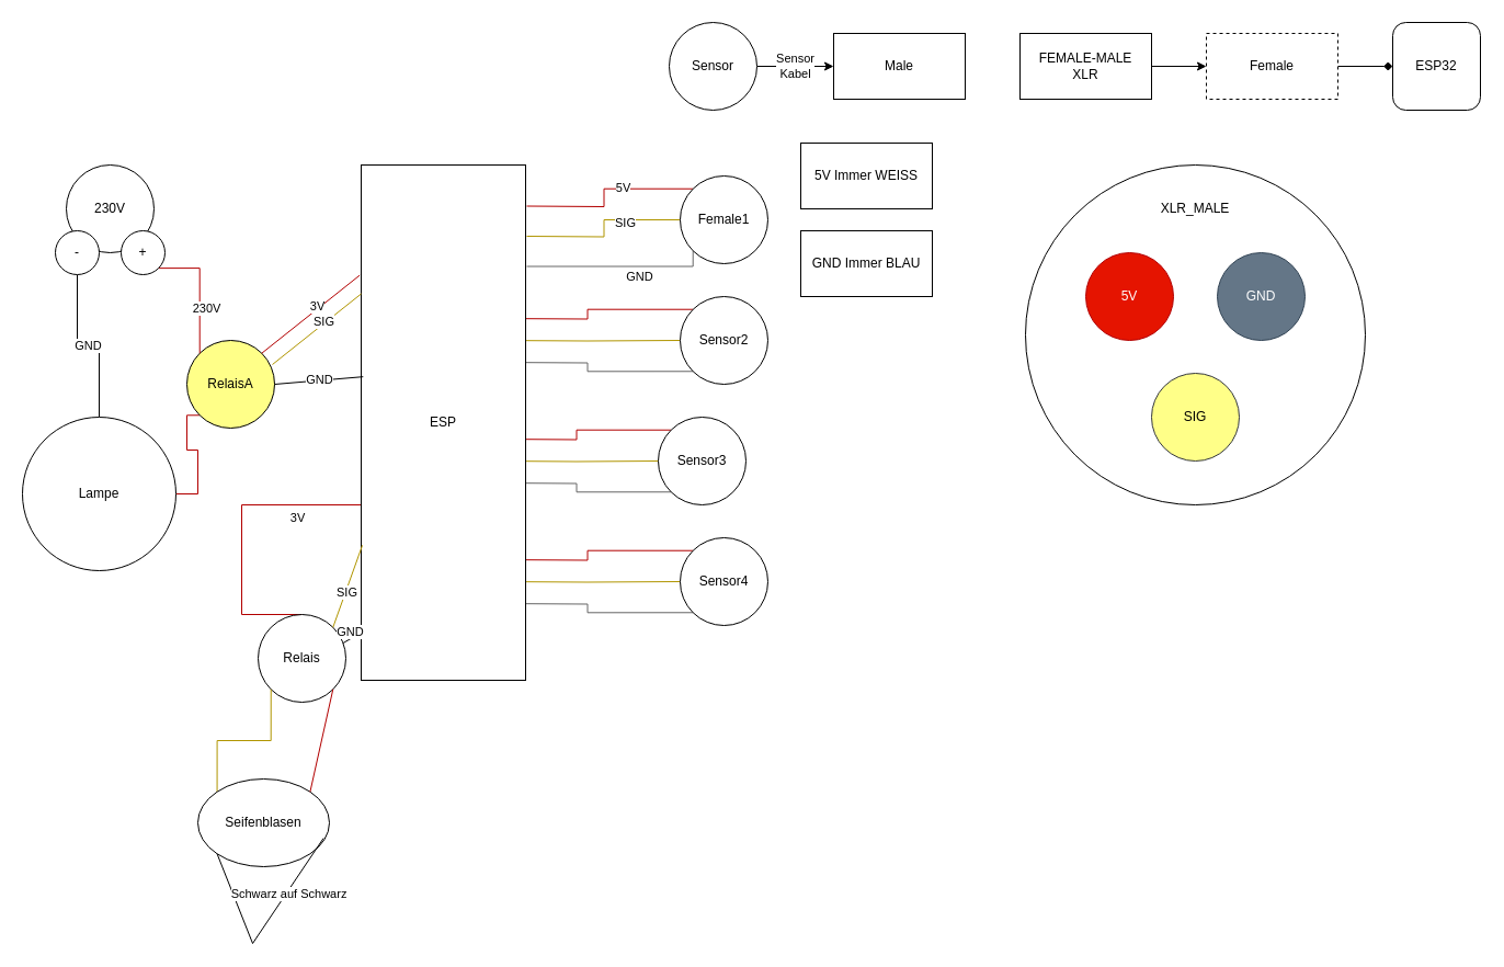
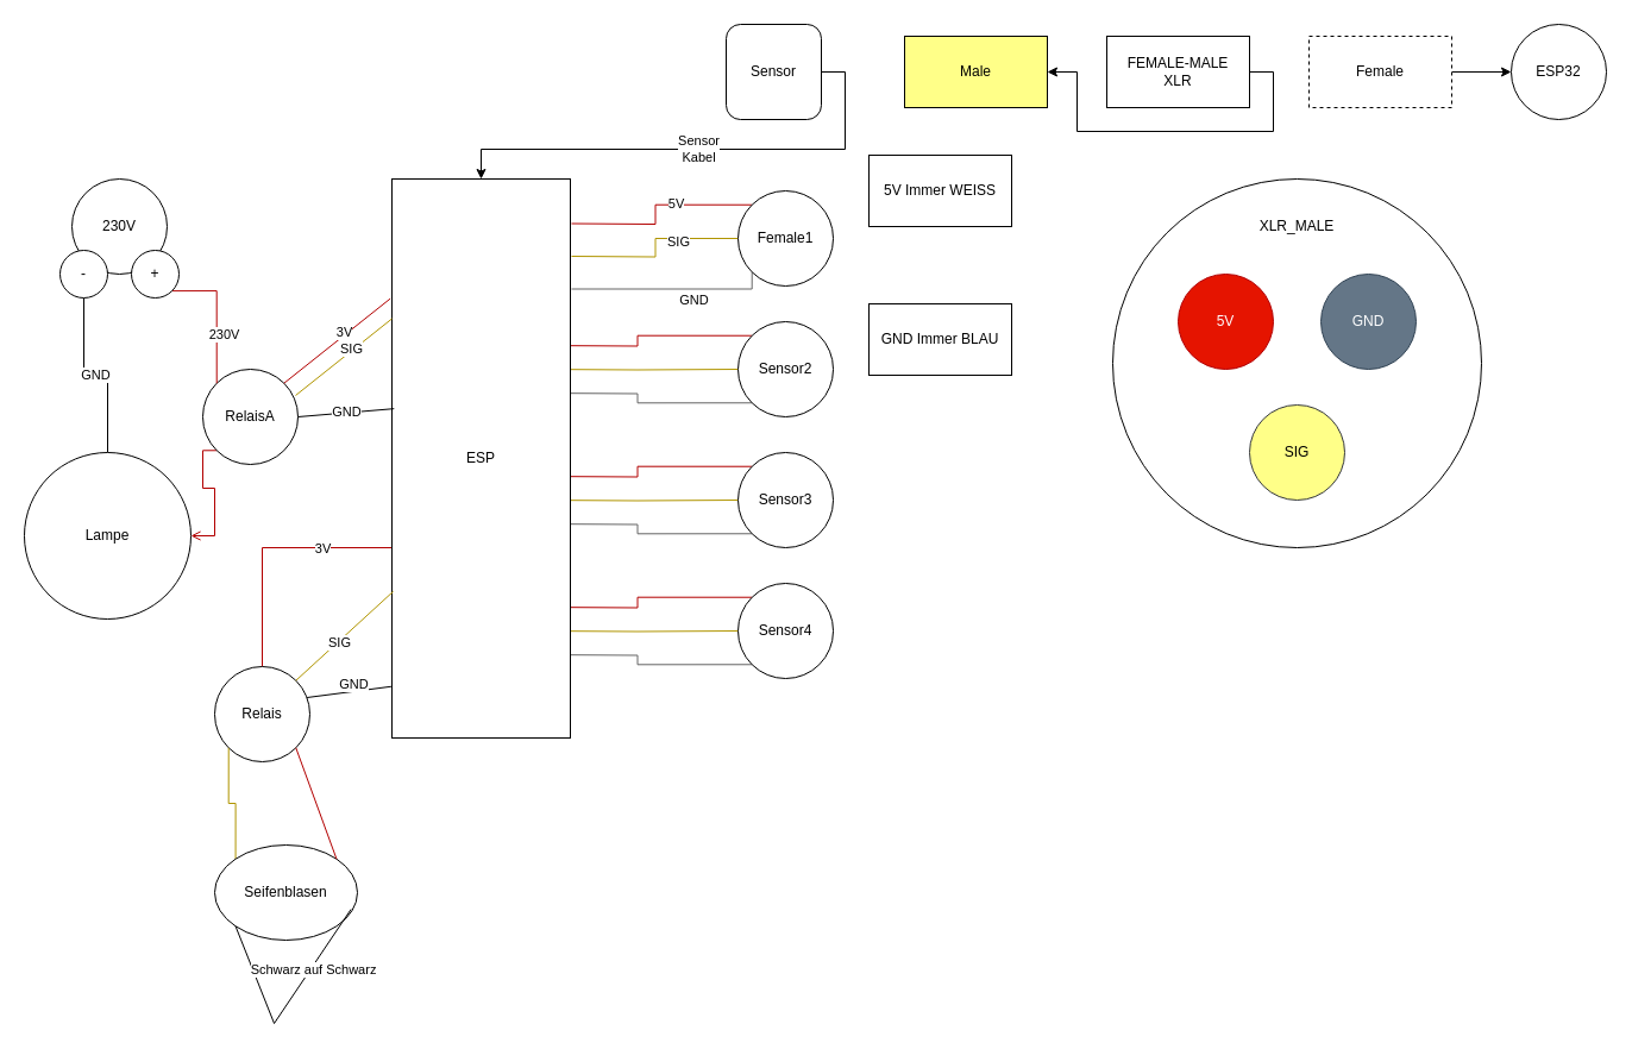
- <mxCell id="53" value="Sensor" style="ellipse;whiteSpace=wrap;html=1;aspect=fixed;" vertex="1" parent="1"><mxGeometry x="610" y="20" width="80" height="80" as="geometry" /></mxCell>
+ <mxCell id="53" value="Sensor" style="whiteSpace=wrap;html=1;aspect=fixed;rounded=1;" vertex="1" parent="1"><mxGeometry x="610" y="20" width="80" height="80" as="geometry" /></mxCell>
- <mxCell id="52" value="Sensor&lt;br&gt;Kabel" style="edgeStyle=orthogonalEdgeStyle;rounded=0;orthogonalLoop=1;jettySize=auto;html=1;exitX=1;exitY=0.5;exitDx=0;exitDy=0;entryX=0;entryY=0.5;entryDx=0;entryDy=0;" edge="1" parent="1" source="53" target="54"><mxGeometry relative="1" as="geometry" /></mxCell>
+ <mxCell id="52" value="Sensor&lt;br&gt;Kabel" style="edgeStyle=orthogonalEdgeStyle;rounded=0;orthogonalLoop=1;jettySize=auto;html=1;exitX=1;exitY=0.5;exitDx=0;exitDy=0;" edge="1" parent="1" source="53" target="24"><mxGeometry relative="1" as="geometry" /></mxCell>
- <mxCell id="54" value="Male" style="rounded=0;whiteSpace=wrap;html=1;" vertex="1" parent="1"><mxGeometry x="760" y="30" width="120" height="60" as="geometry" /></mxCell>
+ <mxCell id="54" value="Male" style="rounded=0;whiteSpace=wrap;html=1;fillColor=#ffff88;" vertex="1" parent="1"><mxGeometry x="760" y="30" width="120" height="60" as="geometry" /></mxCell>
- <mxCell id="57" style="edgeStyle=orthogonalEdgeStyle;rounded=0;orthogonalLoop=1;jettySize=auto;html=1;exitX=1;exitY=0.5;exitDx=0;exitDy=0;entryX=0;entryY=0.5;entryDx=0;entryDy=0;" edge="1" parent="1" source="58" target="56"><mxGeometry relative="1" as="geometry" /></mxCell>
+ <mxCell id="57" style="edgeStyle=orthogonalEdgeStyle;rounded=0;orthogonalLoop=1;jettySize=auto;html=1;exitX=1;exitY=0.5;exitDx=0;exitDy=0;" edge="1" parent="1" source="58" target="54"><mxGeometry relative="1" as="geometry" /></mxCell>
- <mxCell id="55" style="edgeStyle=orthogonalEdgeStyle;rounded=0;orthogonalLoop=1;jettySize=auto;html=1;exitX=1;exitY=0.5;exitDx=0;exitDy=0;entryX=0;entryY=0.5;entryDx=0;entryDy=0;endArrow=diamond;" edge="1" parent="1" source="56" target="59"><mxGeometry relative="1" as="geometry" /></mxCell>
+ <mxCell id="55" style="edgeStyle=orthogonalEdgeStyle;rounded=0;orthogonalLoop=1;jettySize=auto;html=1;exitX=1;exitY=0.5;exitDx=0;exitDy=0;entryX=0;entryY=0.5;entryDx=0;entryDy=0;" edge="1" parent="1" source="56" target="59"><mxGeometry relative="1" as="geometry" /></mxCell>
- <mxCell id="59" value="ESP32" style="whiteSpace=wrap;html=1;aspect=fixed;rounded=1;" vertex="1" parent="1"><mxGeometry x="1270" y="20" width="80" height="80" as="geometry" /></mxCell>
+ <mxCell id="59" value="ESP32" style="ellipse;whiteSpace=wrap;html=1;aspect=fixed;" vertex="1" parent="1"><mxGeometry x="1270" y="20" width="80" height="80" as="geometry" /></mxCell>
- <mxCell id="51" value="GND Immer BLAU" style="rounded=0;whiteSpace=wrap;html=1;" vertex="1" parent="1"><mxGeometry x="730" y="210" width="120" height="60" as="geometry" /></mxCell>
+ <mxCell id="51" value="GND Immer BLAU" style="rounded=0;whiteSpace=wrap;html=1;" vertex="1" parent="1"><mxGeometry x="730" y="255" width="120" height="60" as="geometry" /></mxCell>
- <mxCell id="33" value="RelaisA" style="ellipse;whiteSpace=wrap;html=1;aspect=fixed;fillColor=#ffff88;" vertex="1" parent="1"><mxGeometry x="170" y="310" width="80" height="80" as="geometry" /></mxCell>
+ <mxCell id="33" value="RelaisA" style="ellipse;whiteSpace=wrap;html=1;aspect=fixed;" vertex="1" parent="1"><mxGeometry x="170" y="310" width="80" height="80" as="geometry" /></mxCell>
- <mxCell id="17" value="Sensor3" style="ellipse;whiteSpace=wrap;html=1;aspect=fixed;" vertex="1" parent="1"><mxGeometry x="600" y="380" width="80" height="80" as="geometry" /></mxCell>
+ <mxCell id="17" value="Sensor3" style="ellipse;whiteSpace=wrap;html=1;aspect=fixed;" vertex="1" parent="1"><mxGeometry x="620" y="380" width="80" height="80" as="geometry" /></mxCell>
- <mxCell id="32" style="edgeStyle=orthogonalEdgeStyle;rounded=0;orthogonalLoop=1;jettySize=auto;html=1;exitX=0;exitY=1;exitDx=0;exitDy=0;entryX=1;entryY=0.5;entryDx=0;entryDy=0;fillColor=#e51400;strokeColor=#B20000;endArrow=none;endFill=0;" edge="1" parent="1" source="33" target="46"><mxGeometry relative="1" as="geometry"><Array as="points"><mxPoint x="170" y="378" /><mxPoint x="170" y="410" /><mxPoint x="180" y="410" /><mxPoint x="180" y="450" /></Array></mxGeometry></mxCell>
+ <mxCell id="32" style="edgeStyle=orthogonalEdgeStyle;rounded=0;orthogonalLoop=1;jettySize=auto;html=1;exitX=0;exitY=1;exitDx=0;exitDy=0;entryX=1;entryY=0.5;entryDx=0;entryDy=0;fillColor=#e51400;strokeColor=#B20000;endArrow=open;endFill=0;" edge="1" parent="1" source="33" target="46"><mxGeometry relative="1" as="geometry"><Array as="points"><mxPoint x="170" y="378" /><mxPoint x="170" y="410" /><mxPoint x="180" y="410" /><mxPoint x="180" y="450" /></Array></mxGeometry></mxCell>
- <mxCell id="25" value="Relais" style="ellipse;whiteSpace=wrap;html=1;aspect=fixed;" vertex="1" parent="1"><mxGeometry x="235" y="560" width="80" height="80" as="geometry" /></mxCell>
+ <mxCell id="25" value="Relais" style="ellipse;whiteSpace=wrap;html=1;aspect=fixed;" vertex="1" parent="1"><mxGeometry x="180" y="560" width="80" height="80" as="geometry" /></mxCell>
